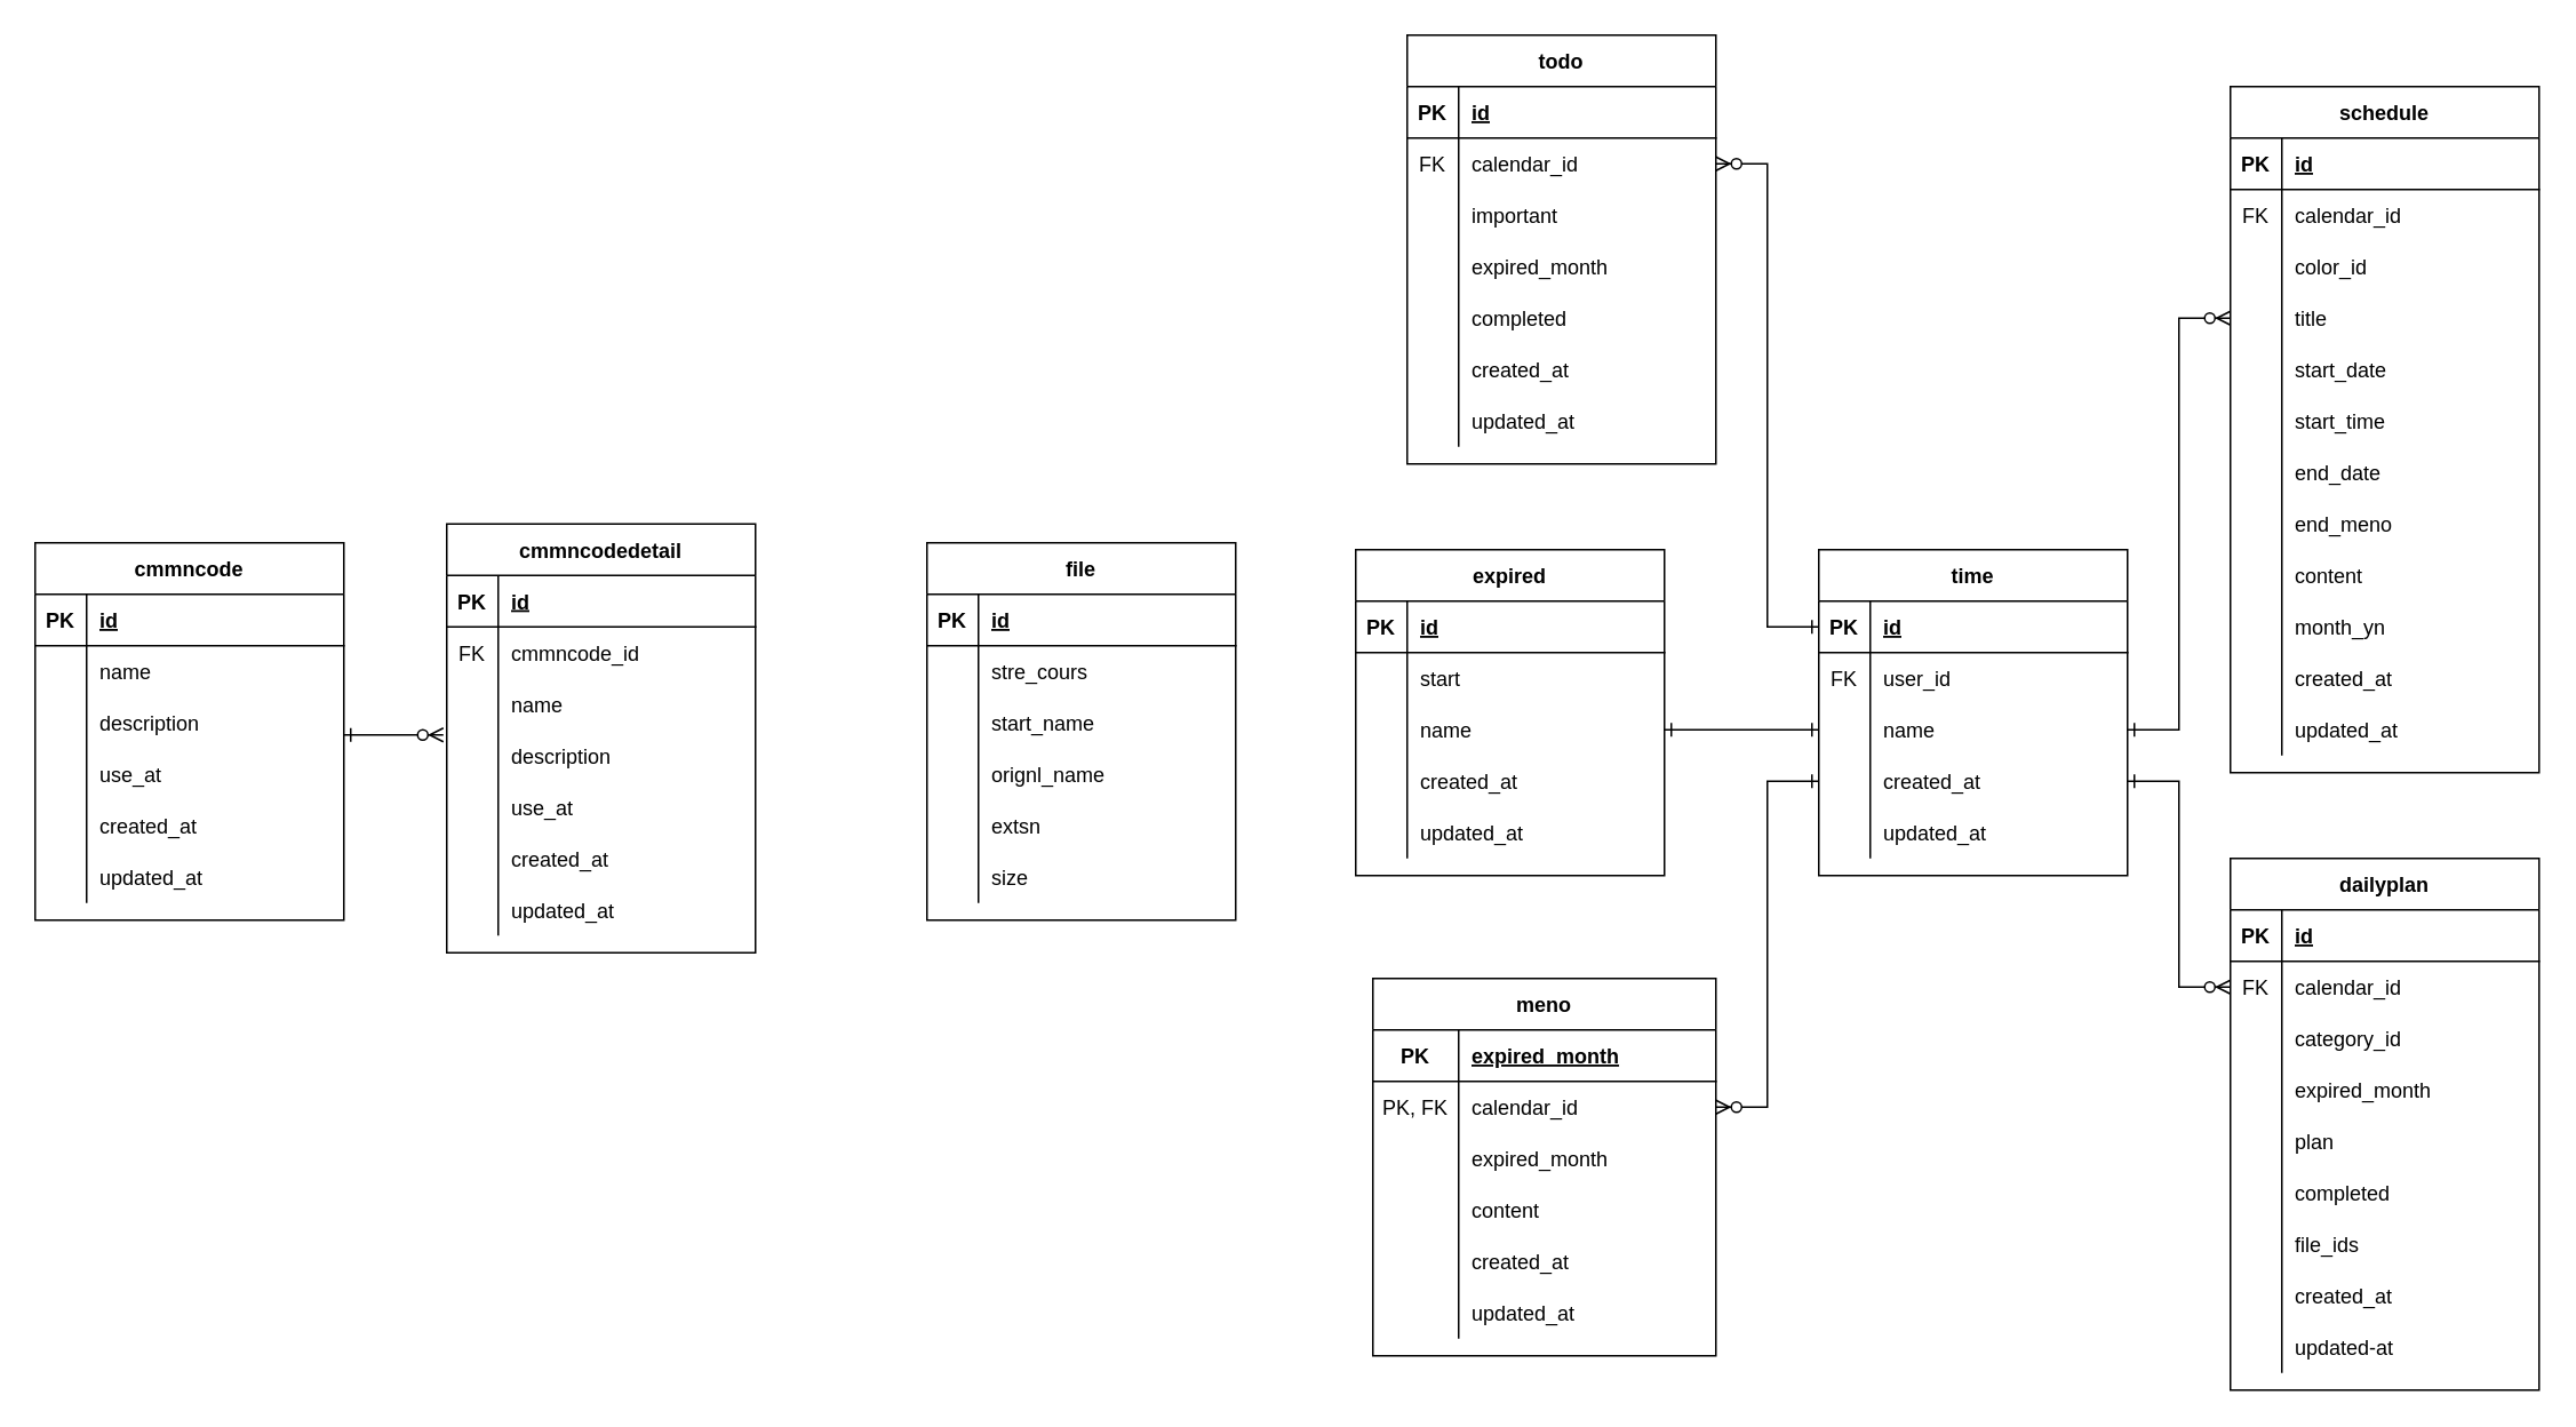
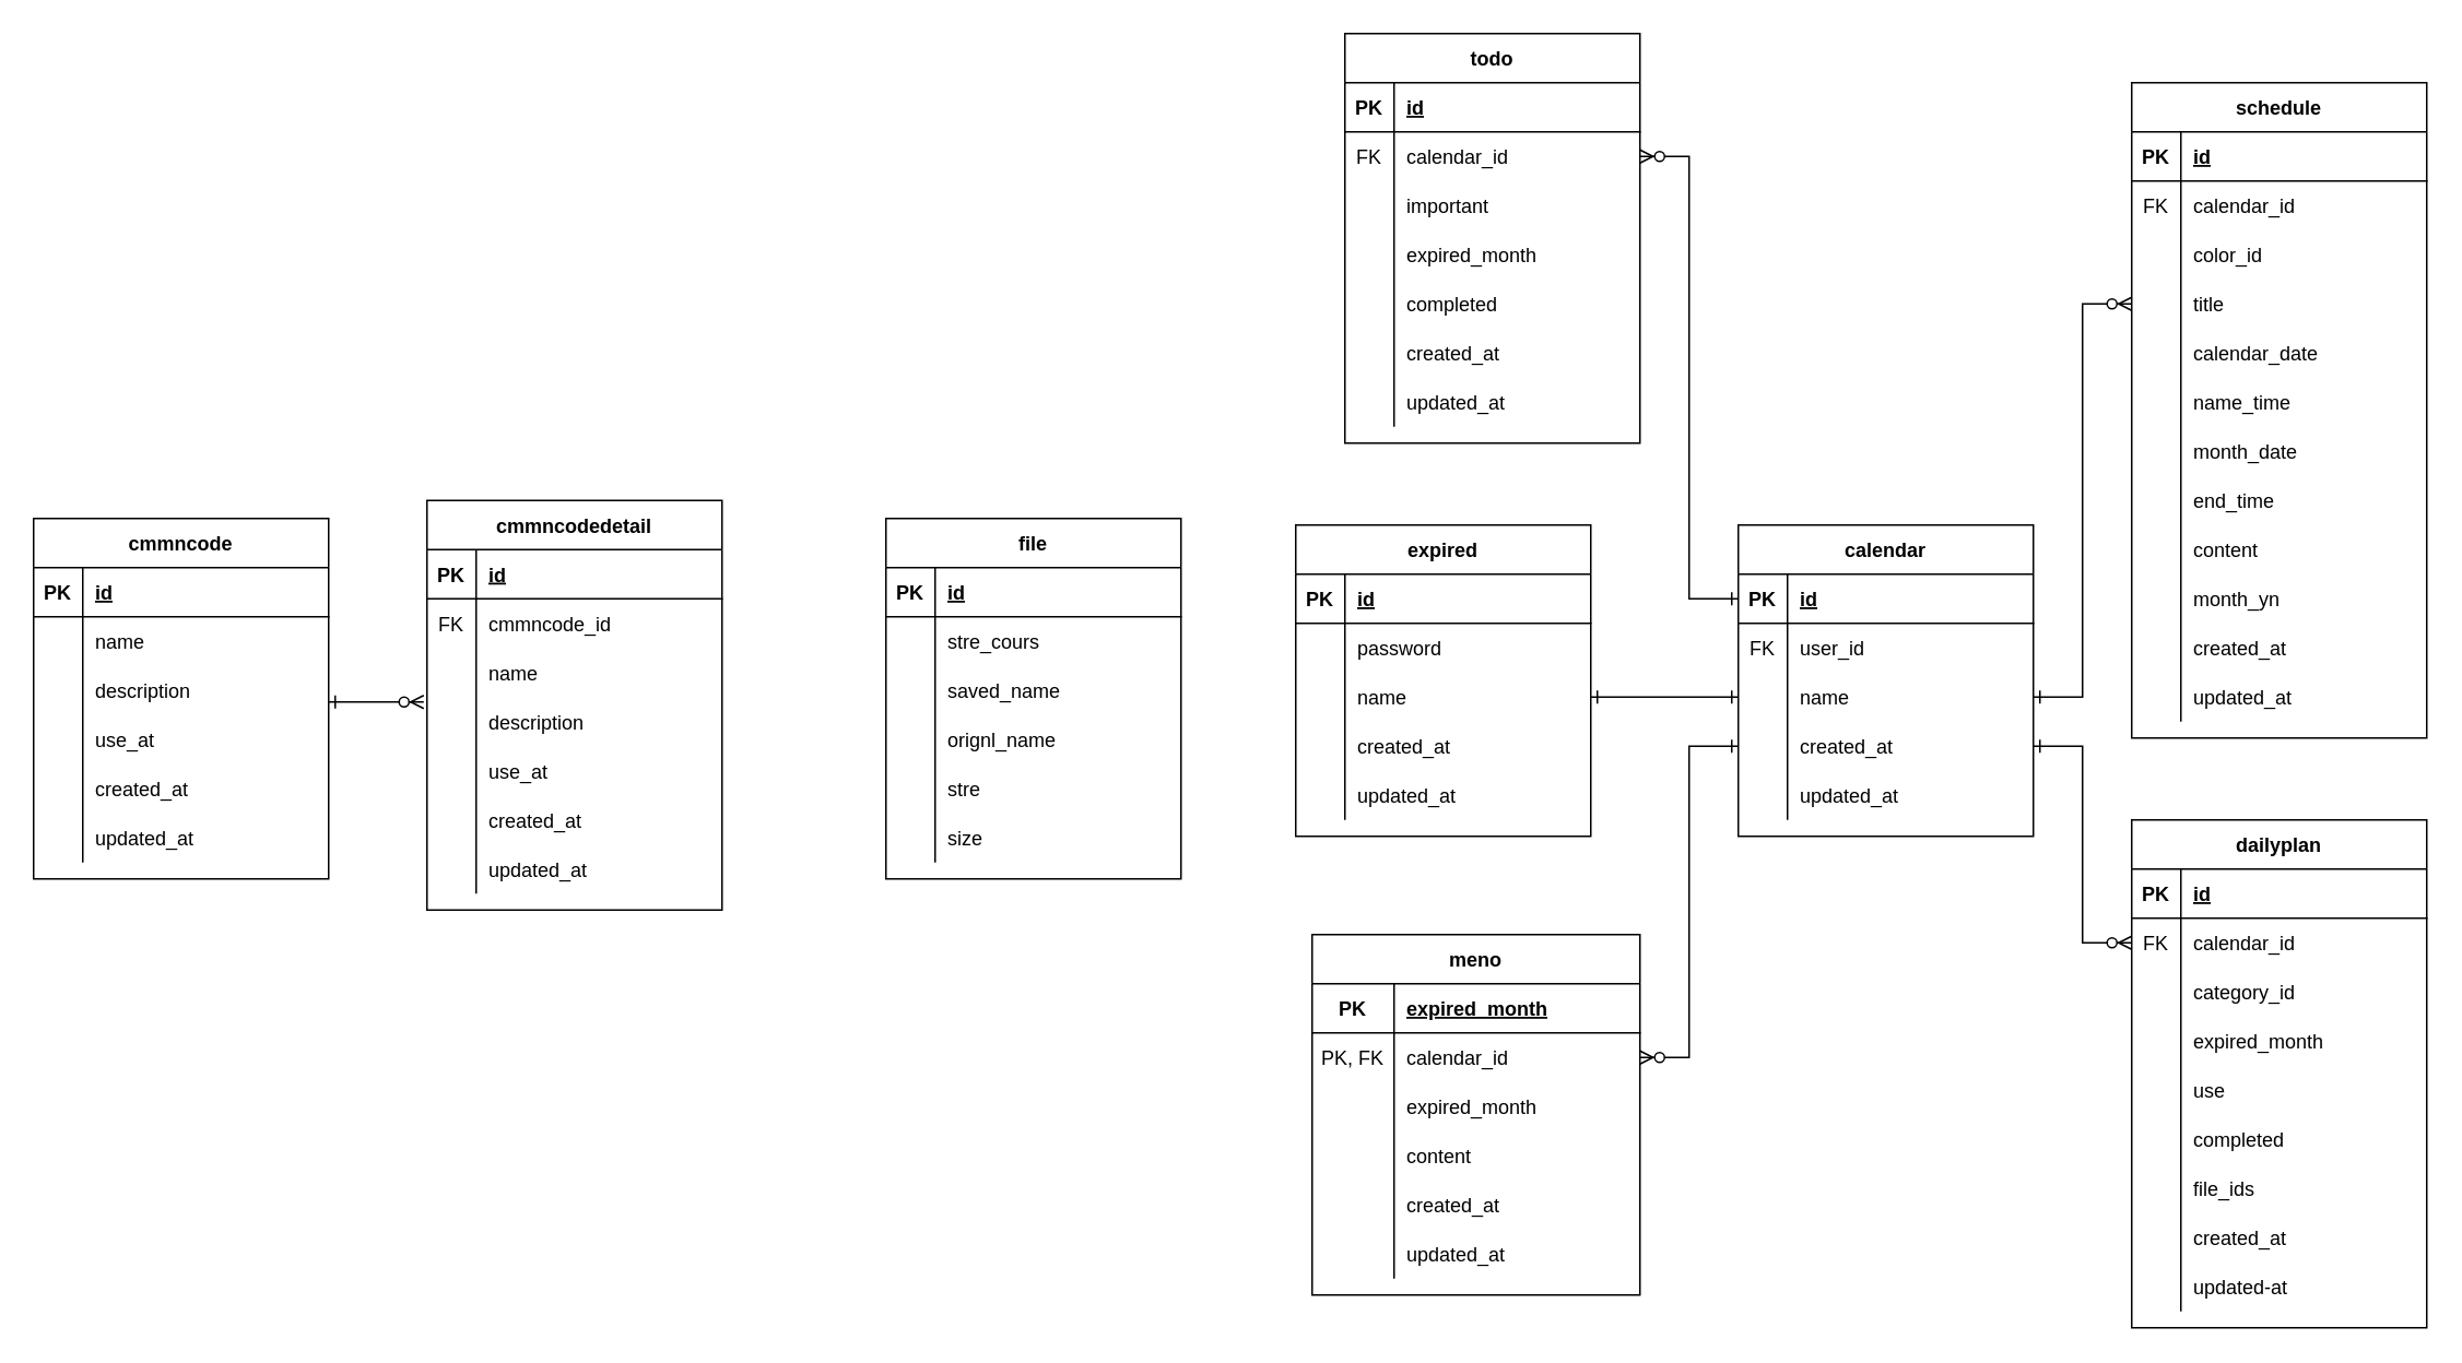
- <mxCell id="160" value="start_date" style="shape=partialRectangle;connectable=0;fillColor=none;top=0;left=0;bottom=0;right=0;align=left;spacingLeft=6;overflow=hidden;" vertex="1" parent="158"><mxGeometry x="30" width="150" height="30" as="geometry"><mxRectangle width="150" height="30" as="alternateBounds" /></mxGeometry></mxCell>
+ <mxCell id="160" value="calendar_date" style="shape=partialRectangle;connectable=0;fillColor=none;top=0;left=0;bottom=0;right=0;align=left;spacingLeft=6;overflow=hidden;" vertex="1" parent="158"><mxGeometry x="30" width="150" height="30" as="geometry"><mxRectangle width="150" height="30" as="alternateBounds" /></mxGeometry></mxCell>
- <mxCell id="163" value="start_time" style="shape=partialRectangle;connectable=0;fillColor=none;top=0;left=0;bottom=0;right=0;align=left;spacingLeft=6;overflow=hidden;" vertex="1" parent="161"><mxGeometry x="30" width="150" height="30" as="geometry"><mxRectangle width="150" height="30" as="alternateBounds" /></mxGeometry></mxCell>
+ <mxCell id="163" value="name_time" style="shape=partialRectangle;connectable=0;fillColor=none;top=0;left=0;bottom=0;right=0;align=left;spacingLeft=6;overflow=hidden;" vertex="1" parent="161"><mxGeometry x="30" width="150" height="30" as="geometry"><mxRectangle width="150" height="30" as="alternateBounds" /></mxGeometry></mxCell>
- <mxCell id="166" value="end_date" style="shape=partialRectangle;connectable=0;fillColor=none;top=0;left=0;bottom=0;right=0;align=left;spacingLeft=6;overflow=hidden;" vertex="1" parent="164"><mxGeometry x="30" width="150" height="30" as="geometry"><mxRectangle width="150" height="30" as="alternateBounds" /></mxGeometry></mxCell>
+ <mxCell id="166" value="month_date" style="shape=partialRectangle;connectable=0;fillColor=none;top=0;left=0;bottom=0;right=0;align=left;spacingLeft=6;overflow=hidden;" vertex="1" parent="164"><mxGeometry x="30" width="150" height="30" as="geometry"><mxRectangle width="150" height="30" as="alternateBounds" /></mxGeometry></mxCell>
- <mxCell id="169" value="end_meno" style="shape=partialRectangle;connectable=0;fillColor=none;top=0;left=0;bottom=0;right=0;align=left;spacingLeft=6;overflow=hidden;" vertex="1" parent="167"><mxGeometry x="30" width="150" height="30" as="geometry"><mxRectangle width="150" height="30" as="alternateBounds" /></mxGeometry></mxCell>
+ <mxCell id="169" value="end_time" style="shape=partialRectangle;connectable=0;fillColor=none;top=0;left=0;bottom=0;right=0;align=left;spacingLeft=6;overflow=hidden;" vertex="1" parent="167"><mxGeometry x="30" width="150" height="30" as="geometry"><mxRectangle width="150" height="30" as="alternateBounds" /></mxGeometry></mxCell>
- <mxCell id="101" value="time" style="shape=table;startSize=30;container=1;collapsible=1;childLayout=tableLayout;fixedRows=1;rowLines=0;fontStyle=1;align=center;resizeLast=1;" vertex="1" parent="1"><mxGeometry x="1060" y="320" width="180" height="190" as="geometry" /></mxCell>
+ <mxCell id="101" value="calendar" style="shape=table;startSize=30;container=1;collapsible=1;childLayout=tableLayout;fixedRows=1;rowLines=0;fontStyle=1;align=center;resizeLast=1;" vertex="1" parent="1"><mxGeometry x="1060" y="320" width="180" height="190" as="geometry" /></mxCell>
- <mxCell id="91" value="start" style="shape=partialRectangle;connectable=0;fillColor=none;top=0;left=0;bottom=0;right=0;align=left;spacingLeft=6;overflow=hidden;" vertex="1" parent="89"><mxGeometry x="30" width="150" height="30" as="geometry"><mxRectangle width="150" height="30" as="alternateBounds" /></mxGeometry></mxCell>
+ <mxCell id="91" value="password" style="shape=partialRectangle;connectable=0;fillColor=none;top=0;left=0;bottom=0;right=0;align=left;spacingLeft=6;overflow=hidden;" vertex="1" parent="89"><mxGeometry x="30" width="150" height="30" as="geometry"><mxRectangle width="150" height="30" as="alternateBounds" /></mxGeometry></mxCell>
- <mxCell id="53" value="start_name" style="shape=partialRectangle;connectable=0;fillColor=none;top=0;left=0;bottom=0;right=0;align=left;spacingLeft=6;overflow=hidden;" vertex="1" parent="51"><mxGeometry x="30" width="150" height="30" as="geometry"><mxRectangle width="150" height="30" as="alternateBounds" /></mxGeometry></mxCell>
+ <mxCell id="53" value="saved_name" style="shape=partialRectangle;connectable=0;fillColor=none;top=0;left=0;bottom=0;right=0;align=left;spacingLeft=6;overflow=hidden;" vertex="1" parent="51"><mxGeometry x="30" width="150" height="30" as="geometry"><mxRectangle width="150" height="30" as="alternateBounds" /></mxGeometry></mxCell>
- <mxCell id="59" value="extsn" style="shape=partialRectangle;connectable=0;fillColor=none;top=0;left=0;bottom=0;right=0;align=left;spacingLeft=6;overflow=hidden;" vertex="1" parent="57"><mxGeometry x="30" width="150" height="30" as="geometry"><mxRectangle width="150" height="30" as="alternateBounds" /></mxGeometry></mxCell>
+ <mxCell id="59" value="stre" style="shape=partialRectangle;connectable=0;fillColor=none;top=0;left=0;bottom=0;right=0;align=left;spacingLeft=6;overflow=hidden;" vertex="1" parent="57"><mxGeometry x="30" width="150" height="30" as="geometry"><mxRectangle width="150" height="30" as="alternateBounds" /></mxGeometry></mxCell>
- <mxCell id="132" value="plan" style="shape=partialRectangle;connectable=0;fillColor=none;top=0;left=0;bottom=0;right=0;align=left;spacingLeft=6;overflow=hidden;" vertex="1" parent="130"><mxGeometry x="30" width="150" height="30" as="geometry"><mxRectangle width="150" height="30" as="alternateBounds" /></mxGeometry></mxCell>
+ <mxCell id="132" value="use" style="shape=partialRectangle;connectable=0;fillColor=none;top=0;left=0;bottom=0;right=0;align=left;spacingLeft=6;overflow=hidden;" vertex="1" parent="130"><mxGeometry x="30" width="150" height="30" as="geometry"><mxRectangle width="150" height="30" as="alternateBounds" /></mxGeometry></mxCell>
